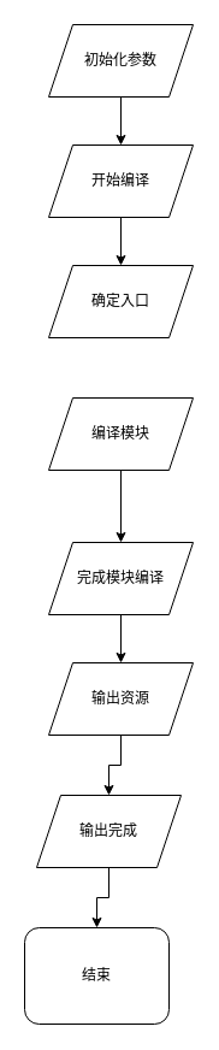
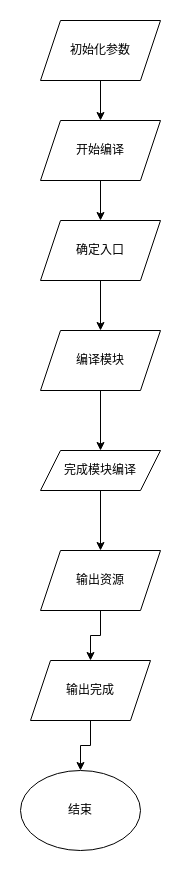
+ <mxCell id="6" value="" style="edgeStyle=orthogonalEdgeStyle;rounded=0;orthogonalLoop=1;jettySize=auto;html=1;" edge="1" parent="1" source="7" target="9"><mxGeometry relative="1" as="geometry" /></mxCell>
- <mxCell id="11" value="完成模块编译" style="shape=parallelogram;perimeter=parallelogramPerimeter;whiteSpace=wrap;html=1;fixedSize=1;" vertex="1" parent="1"><mxGeometry x="40" y="450" width="120" height="60" as="geometry" /></mxCell>
+ <mxCell id="11" value="完成模块编译" style="shape=parallelogram;perimeter=parallelogramPerimeter;whiteSpace=wrap;html=1;fixedSize=1;" vertex="1" parent="1"><mxGeometry x="40" y="450" width="120" height="40" as="geometry" /></mxCell>
- <mxCell id="16" value="结束" style="whiteSpace=wrap;html=1;rounded=1;" vertex="1" parent="1"><mxGeometry x="20" y="770" width="120" height="80" as="geometry" /></mxCell>
+ <mxCell id="16" value="结束" style="ellipse;whiteSpace=wrap;html=1;" vertex="1" parent="1"><mxGeometry x="20" y="770" width="120" height="80" as="geometry" /></mxCell>
